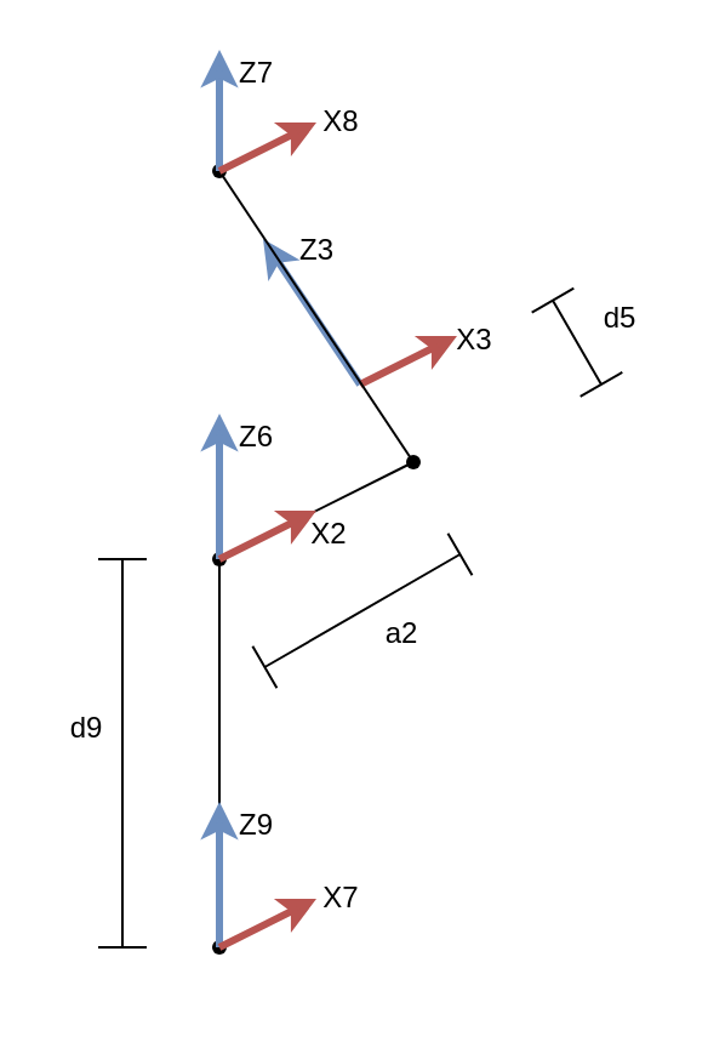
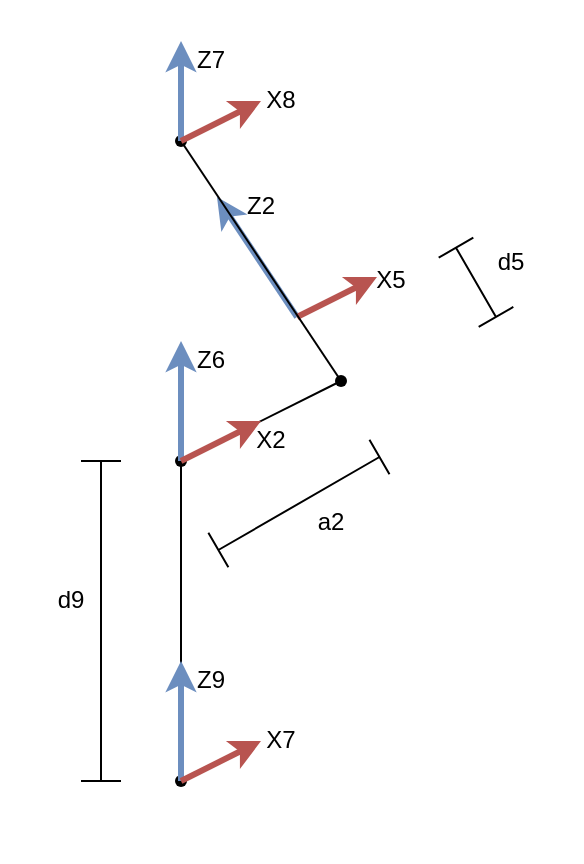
- <mxCell id="16" value="Z3" style="text;html=1;resizable=0;autosize=1;align=center;verticalAlign=middle;points=[];fillColor=none;strokeColor=none;rounded=0;" vertex="1" parent="1"><mxGeometry x="115" y="93" width="30" height="20" as="geometry" /></mxCell>
+ <mxCell id="16" value="Z2" style="text;html=1;resizable=0;autosize=1;align=center;verticalAlign=middle;points=[];fillColor=none;strokeColor=none;rounded=0;" vertex="1" parent="1"><mxGeometry x="115" y="93" width="30" height="20" as="geometry" /></mxCell>
- <mxCell id="19" value="X3" style="text;html=1;resizable=0;autosize=1;align=center;verticalAlign=middle;points=[];fillColor=none;strokeColor=none;rounded=0;" vertex="1" parent="1"><mxGeometry x="180" y="130" width="30" height="20" as="geometry" /></mxCell>
+ <mxCell id="19" value="X5" style="text;html=1;resizable=0;autosize=1;align=center;verticalAlign=middle;points=[];fillColor=none;strokeColor=none;rounded=0;" vertex="1" parent="1"><mxGeometry x="180" y="130" width="30" height="20" as="geometry" /></mxCell>
